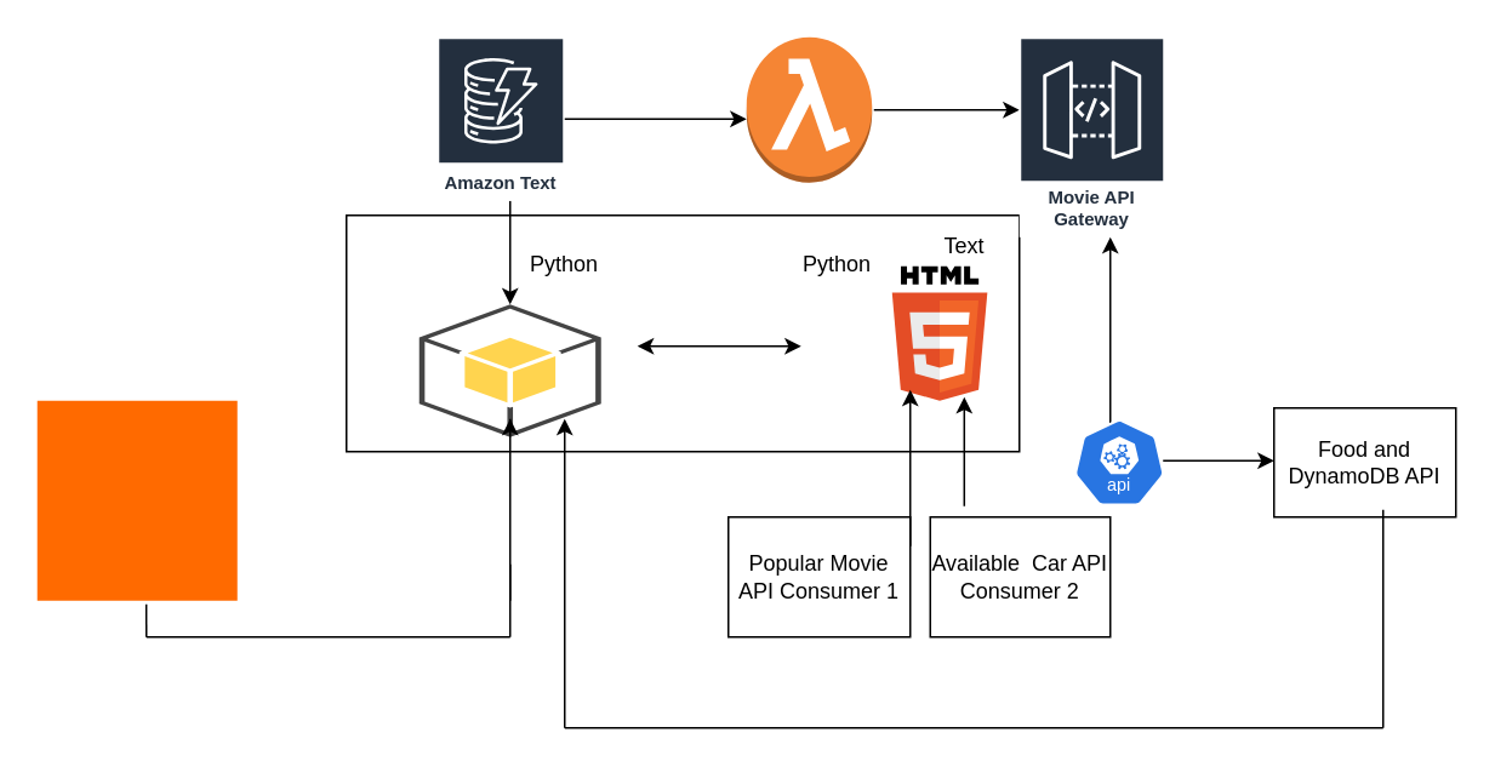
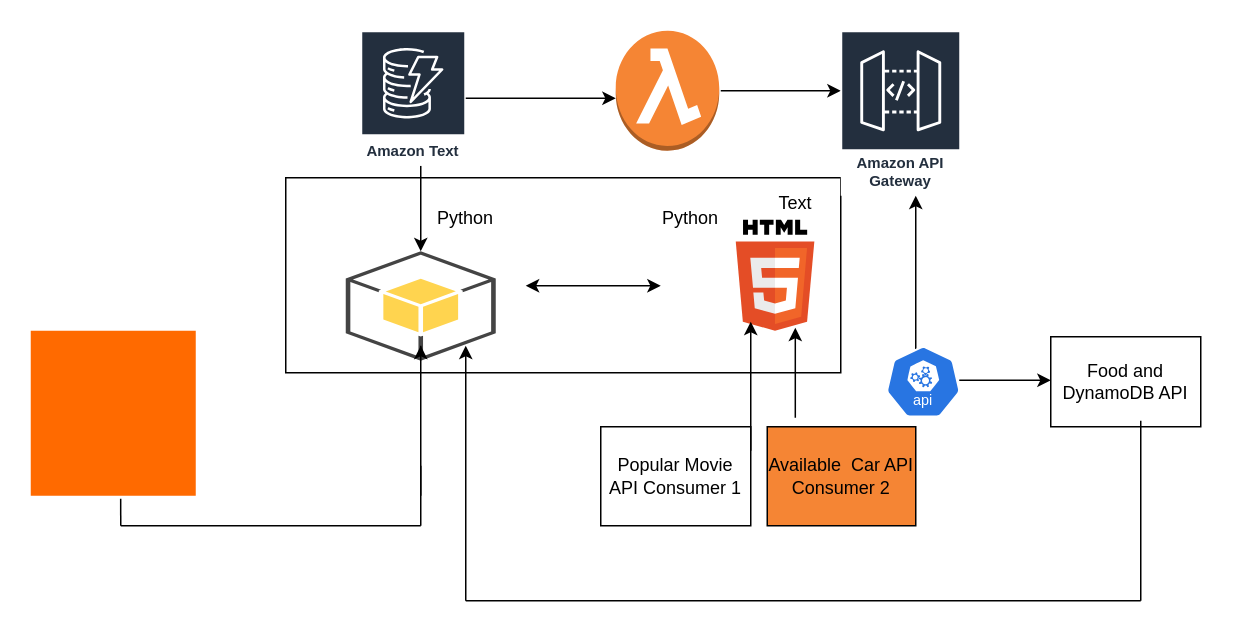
- <mxCell id="19" value="Movie API Gateway" style="sketch=0;outlineConnect=0;fontColor=#232F3E;gradientColor=none;strokeColor=#ffffff;fillColor=#232F3E;dashed=0;verticalLabelPosition=middle;verticalAlign=bottom;align=center;html=1;whiteSpace=wrap;fontSize=10;fontStyle=1;spacing=3;shape=mxgraph.aws4.productIcon;prIcon=mxgraph.aws4.api_gateway;" vertex="1" parent="1"><mxGeometry x="560" y="20" width="80" height="110" as="geometry" /></mxCell>
+ <mxCell id="19" value="Amazon API Gateway" style="sketch=0;outlineConnect=0;fontColor=#232F3E;gradientColor=none;strokeColor=#ffffff;fillColor=#232F3E;dashed=0;verticalLabelPosition=middle;verticalAlign=bottom;align=center;html=1;whiteSpace=wrap;fontSize=10;fontStyle=1;spacing=3;shape=mxgraph.aws4.productIcon;prIcon=mxgraph.aws4.api_gateway;" vertex="1" parent="1"><mxGeometry x="560" y="20" width="80" height="110" as="geometry" /></mxCell>
- <mxCell id="27" value="Available&amp;nbsp; Car API Consumer 2" style="rounded=0;whiteSpace=wrap;html=1;" vertex="1" parent="1"><mxGeometry x="511" y="284" width="99" height="66" as="geometry" /></mxCell>
+ <mxCell id="27" value="Available&amp;nbsp; Car API Consumer 2" style="rounded=0;whiteSpace=wrap;html=1;fillColor=#f58534;" vertex="1" parent="1"><mxGeometry x="511" y="284" width="99" height="66" as="geometry" /></mxCell>
